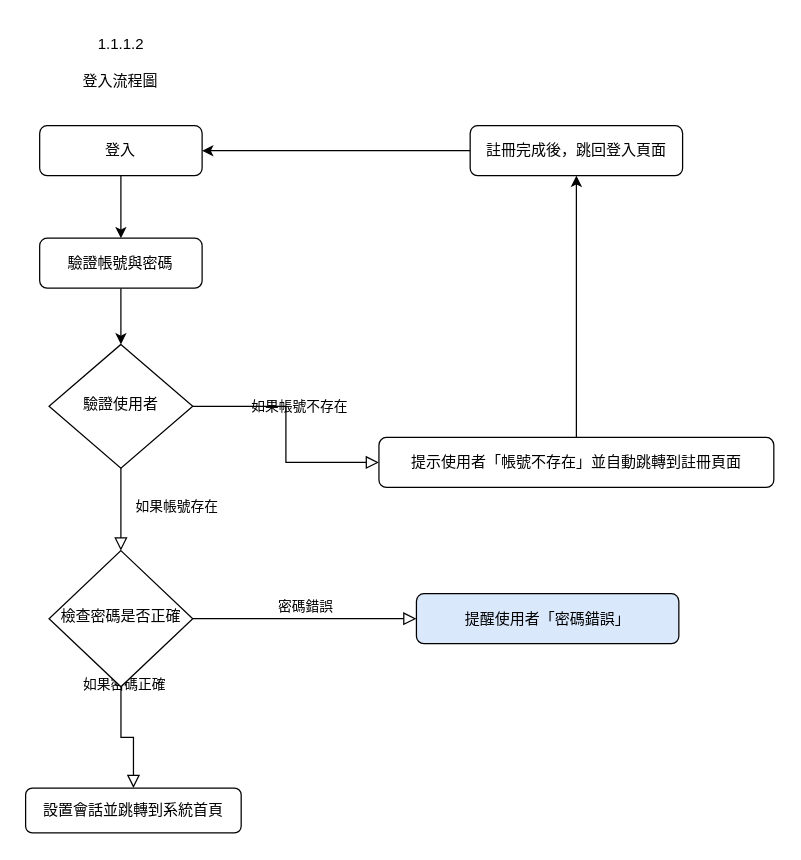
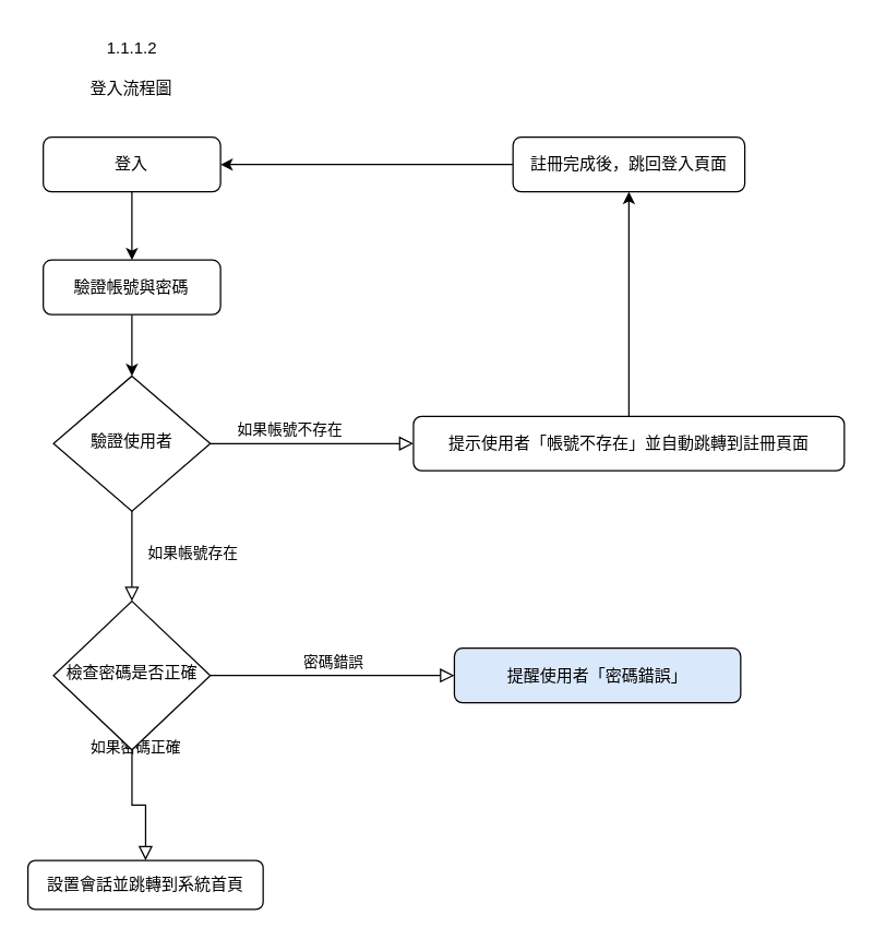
- <mxCell id="8" value="提示使用者「帳號不存在」並自動跳轉到註冊頁面" style="rounded=1;whiteSpace=wrap;html=1;fontSize=12;glass=0;strokeWidth=1;shadow=0;" parent="1" vertex="1"><mxGeometry x="302.75" y="349.5" width="316" height="40" as="geometry" /></mxCell>
+ <mxCell id="8" value="提示使用者「帳號不存在」並自動跳轉到註冊頁面" style="rounded=1;whiteSpace=wrap;html=1;fontSize=12;glass=0;strokeWidth=1;shadow=0;" parent="1" vertex="1"><mxGeometry x="302.75" y="304.5" width="316" height="40" as="geometry" /></mxCell>
